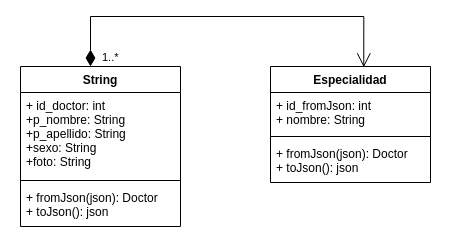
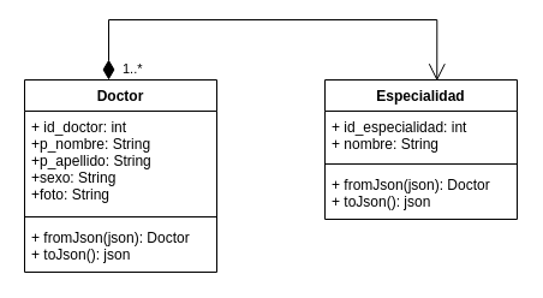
- <mxCell id="2" value="String" style="swimlane;fontStyle=1;align=center;verticalAlign=top;childLayout=stackLayout;horizontal=1;startSize=26;horizontalStack=0;resizeParent=1;resizeParentMax=0;resizeLast=0;collapsible=1;marginBottom=0;" vertex="1" parent="1"><mxGeometry x="20" y="20" width="160" height="160" as="geometry" /></mxCell>
+ <mxCell id="2" value="Doctor" style="swimlane;fontStyle=1;align=center;verticalAlign=top;childLayout=stackLayout;horizontal=1;startSize=26;horizontalStack=0;resizeParent=1;resizeParentMax=0;resizeLast=0;collapsible=1;marginBottom=0;" vertex="1" parent="1"><mxGeometry x="20" y="20" width="160" height="160" as="geometry" /></mxCell>
- <mxCell id="8" value="+ id_fromJson: int&#10;+ nombre: String" style="text;strokeColor=none;fillColor=none;align=left;verticalAlign=top;spacingLeft=4;spacingRight=4;overflow=hidden;rotatable=0;points=[[0,0.5],[1,0.5]];portConstraint=eastwest;" vertex="1" parent="7"><mxGeometry y="26" width="160" height="40" as="geometry" /></mxCell>
+ <mxCell id="8" value="+ id_especialidad: int&#10;+ nombre: String" style="text;strokeColor=none;fillColor=none;align=left;verticalAlign=top;spacingLeft=4;spacingRight=4;overflow=hidden;rotatable=0;points=[[0,0.5],[1,0.5]];portConstraint=eastwest;" vertex="1" parent="7"><mxGeometry y="26" width="160" height="40" as="geometry" /></mxCell>
